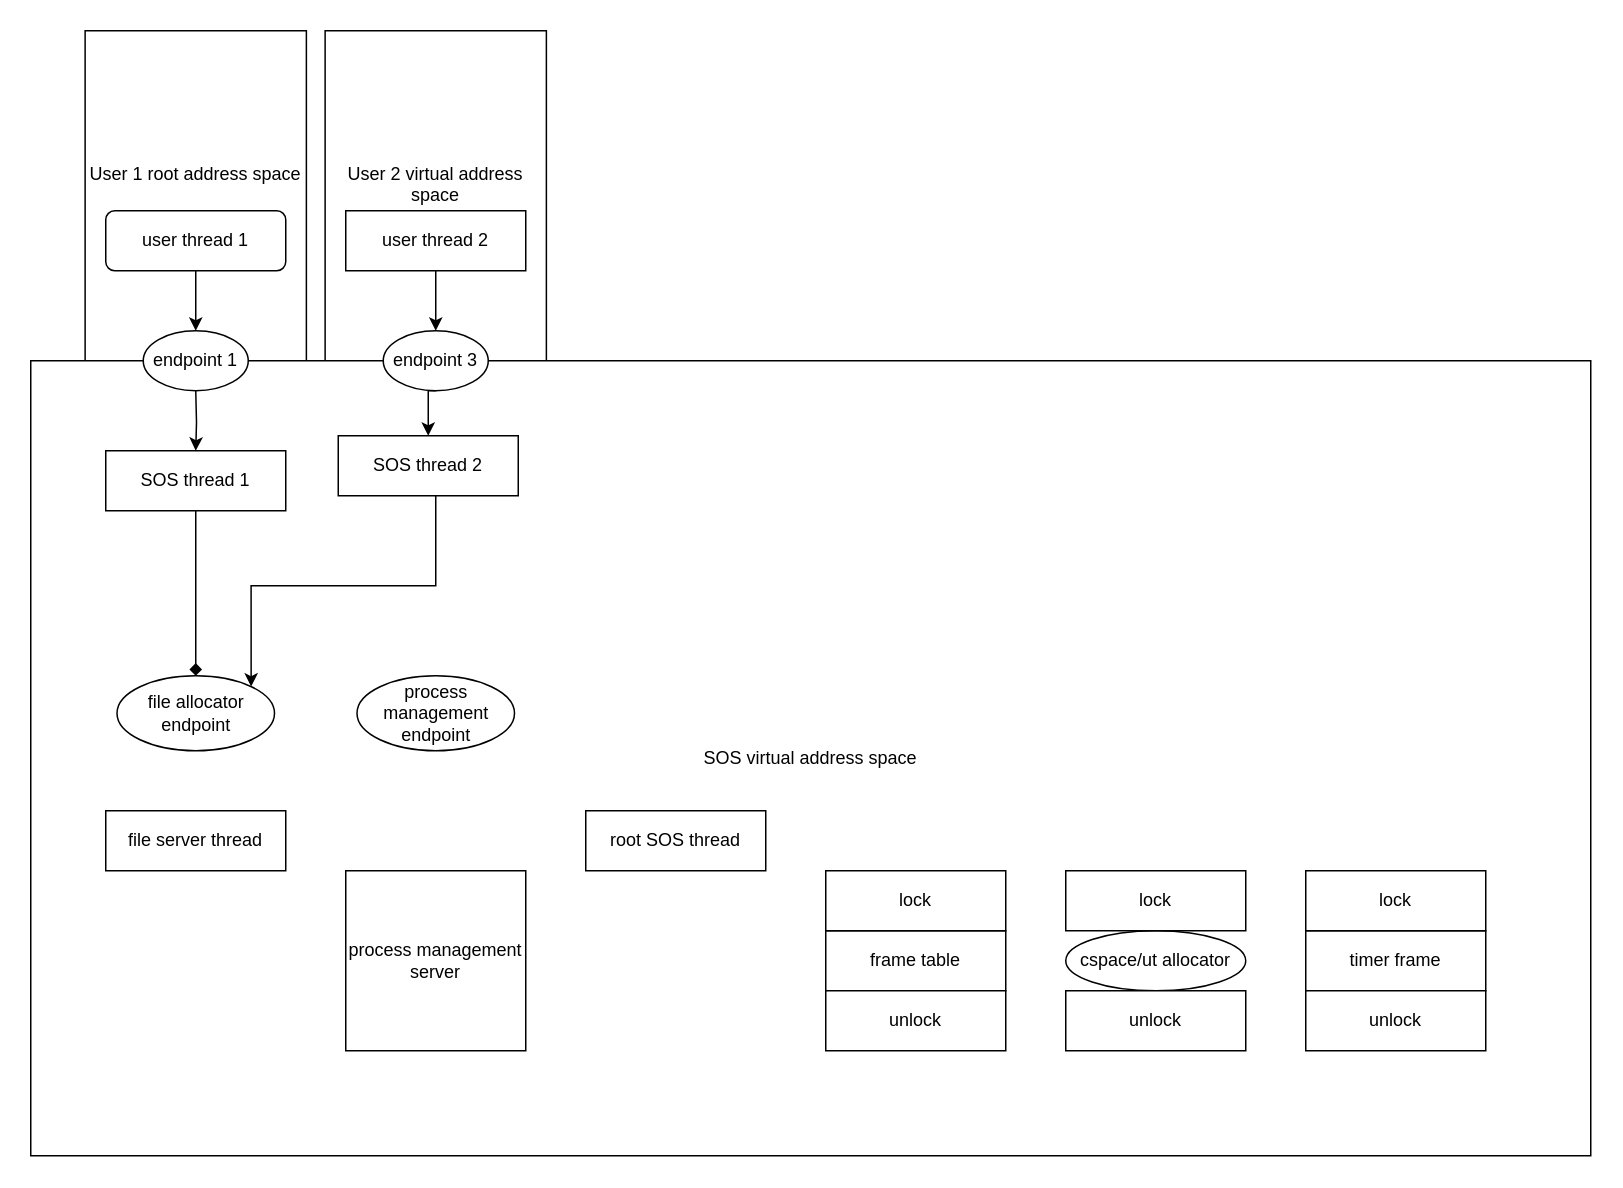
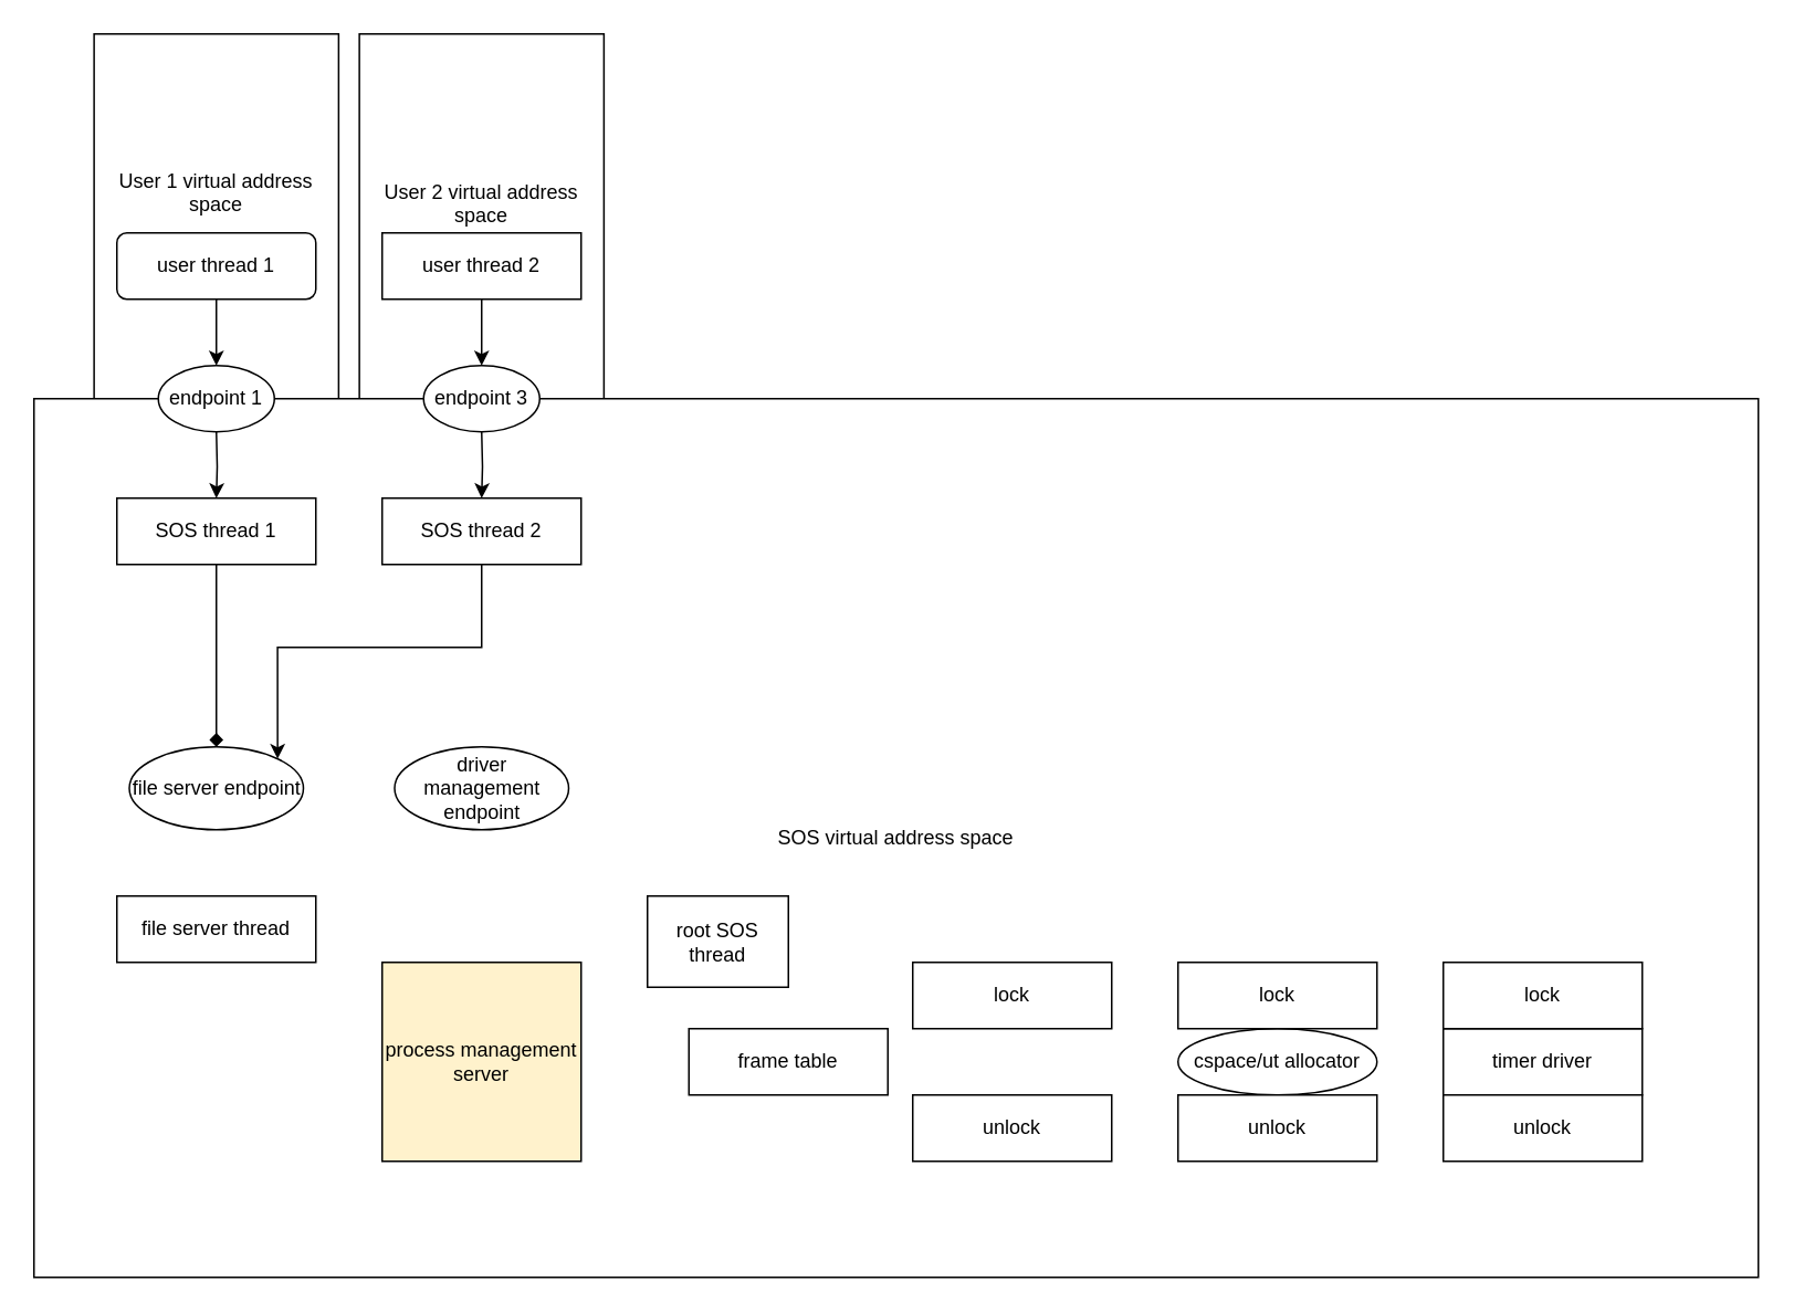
- <mxCell id="3" value="User 1 root address space&lt;br&gt;&lt;br&gt;&lt;br&gt;" style="rounded=0;whiteSpace=wrap;html=1;" parent="1" vertex="1"><mxGeometry x="56.25" y="20" width="147.5" height="220" as="geometry" /></mxCell>
+ <mxCell id="3" value="User 1 virtual address space&lt;br&gt;&lt;br&gt;&lt;br&gt;" style="rounded=0;whiteSpace=wrap;html=1;" parent="1" vertex="1"><mxGeometry x="56.25" y="20" width="147.5" height="220" as="geometry" /></mxCell>
- <mxCell id="14" value="SOS thread 2" style="rounded=0;whiteSpace=wrap;html=1;" parent="1" vertex="1"><mxGeometry x="225" y="290" width="120" height="40" as="geometry" /></mxCell>
+ <mxCell id="14" value="SOS thread 2" style="rounded=0;whiteSpace=wrap;html=1;" parent="1" vertex="1"><mxGeometry x="230" y="300" width="120" height="40" as="geometry" /></mxCell>
- <mxCell id="18" value="file allocator endpoint" style="ellipse;whiteSpace=wrap;html=1;" parent="1" vertex="1"><mxGeometry x="77.5" y="450" width="105" height="50" as="geometry" /></mxCell>
+ <mxCell id="18" value="file server endpoint" style="ellipse;whiteSpace=wrap;html=1;" parent="1" vertex="1"><mxGeometry x="77.5" y="450" width="105" height="50" as="geometry" /></mxCell>
- <mxCell id="19" value="process management endpoint" style="ellipse;whiteSpace=wrap;html=1;" parent="1" vertex="1"><mxGeometry x="237.5" y="450" width="105" height="50" as="geometry" /></mxCell>
+ <mxCell id="19" value="driver management endpoint" style="ellipse;whiteSpace=wrap;html=1;" parent="1" vertex="1"><mxGeometry x="237.5" y="450" width="105" height="50" as="geometry" /></mxCell>
- <mxCell id="21" value="root SOS thread" style="rounded=0;whiteSpace=wrap;html=1;" parent="1" vertex="1"><mxGeometry x="390" y="540" width="120" height="40" as="geometry" /></mxCell>
+ <mxCell id="21" value="root SOS thread" style="rounded=0;whiteSpace=wrap;html=1;" parent="1" vertex="1"><mxGeometry x="390" y="540" width="85" height="55" as="geometry" /></mxCell>
- <mxCell id="17" value="process management server" style="whiteSpace=wrap;html=1;aspect=fixed;" parent="1" vertex="1"><mxGeometry x="230" y="580" width="120" height="120" as="geometry" /></mxCell>
+ <mxCell id="17" value="process management server" style="whiteSpace=wrap;html=1;aspect=fixed;fillColor=#fff2cc;" parent="1" vertex="1"><mxGeometry x="230" y="580" width="120" height="120" as="geometry" /></mxCell>
- <mxCell id="22" value="frame table" style="rounded=0;whiteSpace=wrap;html=1;" parent="1" vertex="1"><mxGeometry x="550" y="620" width="120" height="40" as="geometry" /></mxCell>
+ <mxCell id="22" value="frame table" style="rounded=0;whiteSpace=wrap;html=1;" parent="1" vertex="1"><mxGeometry x="415" y="620" width="120" height="40" as="geometry" /></mxCell>
- <mxCell id="28" value="timer frame" style="rounded=0;whiteSpace=wrap;html=1;" parent="1" vertex="1"><mxGeometry x="870" y="620" width="120" height="40" as="geometry" /></mxCell>
+ <mxCell id="28" value="timer driver" style="rounded=0;whiteSpace=wrap;html=1;" parent="1" vertex="1"><mxGeometry x="870" y="620" width="120" height="40" as="geometry" /></mxCell>
